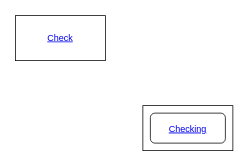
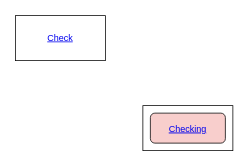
- <mxCell id="4" value="Checking" style="fontColor=#0000EE;fontStyle=4;rounded=1;overflow=hidden;spacing=10;" vertex="1" parent="1"><mxGeometry x="200" y="150" width="100" height="40" as="geometry" /></mxCell>
+ <mxCell id="4" value="Checking" style="fontColor=#0000EE;fontStyle=4;rounded=1;overflow=hidden;spacing=10;fillColor=#f8cecc;" vertex="1" parent="1"><mxGeometry x="200" y="150" width="100" height="40" as="geometry" /></mxCell>
